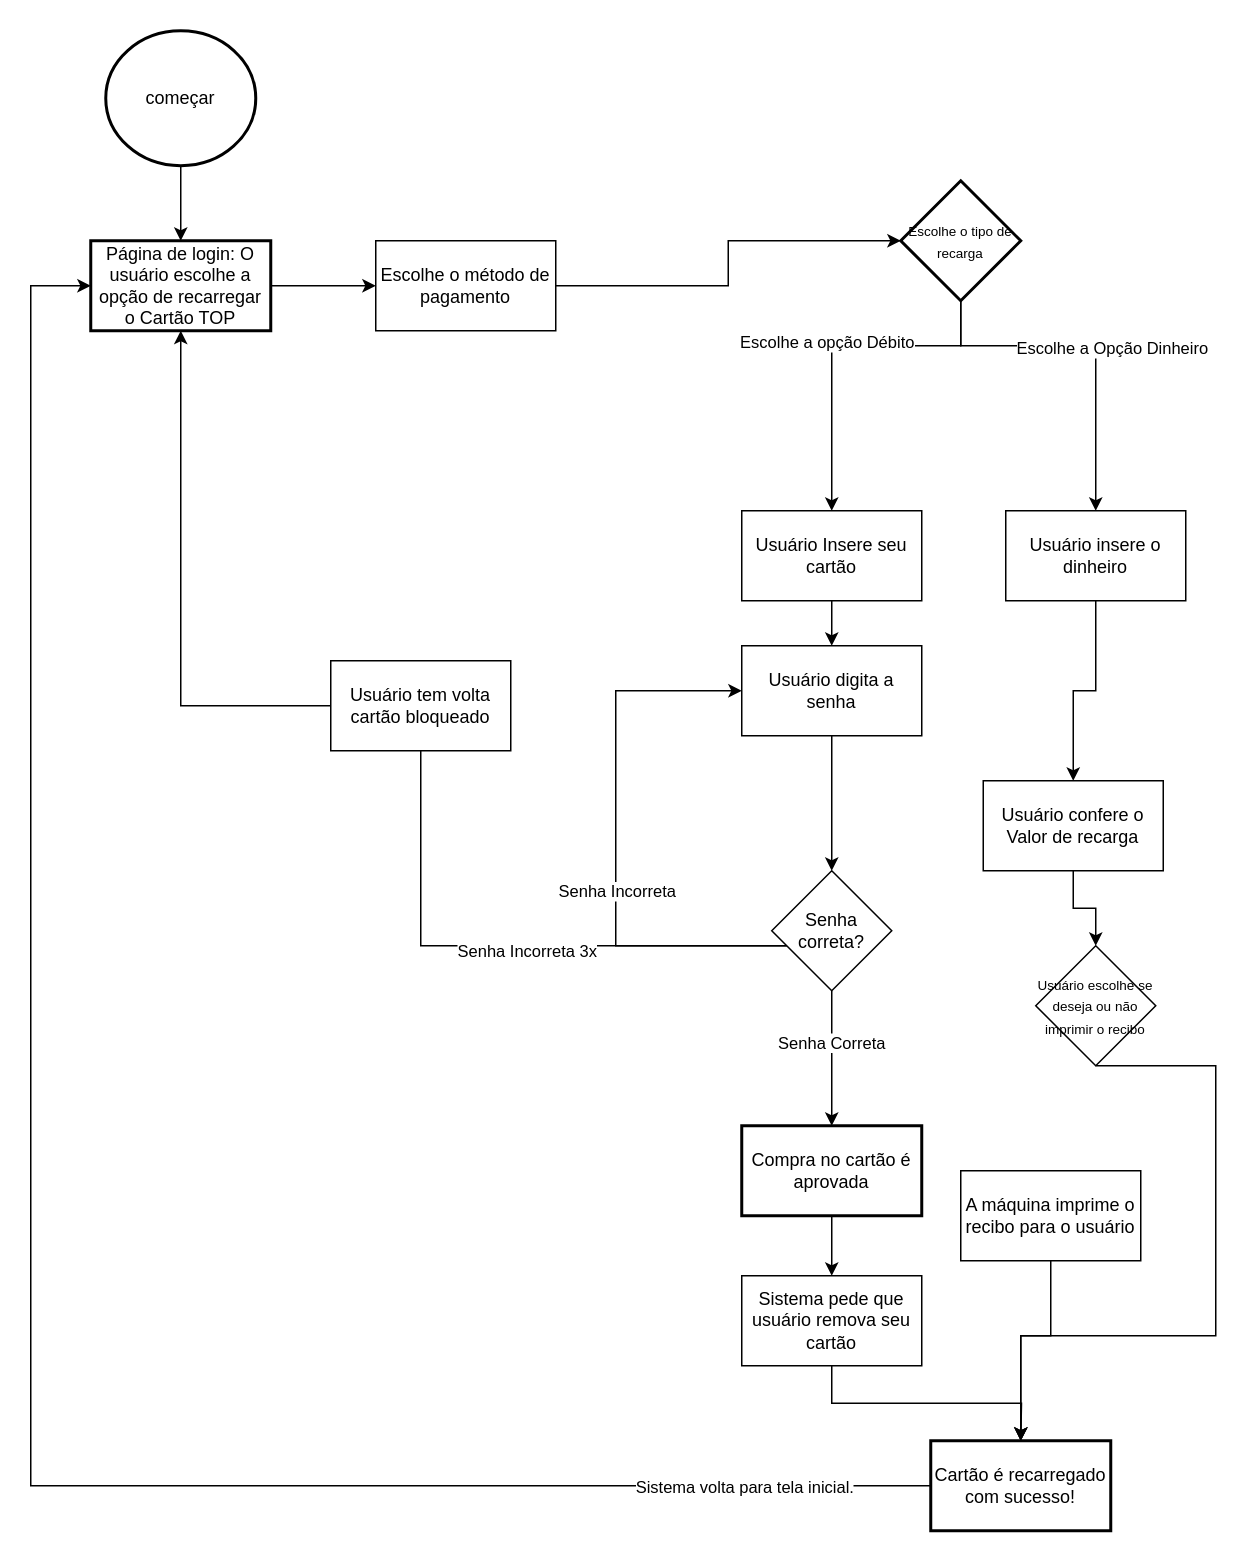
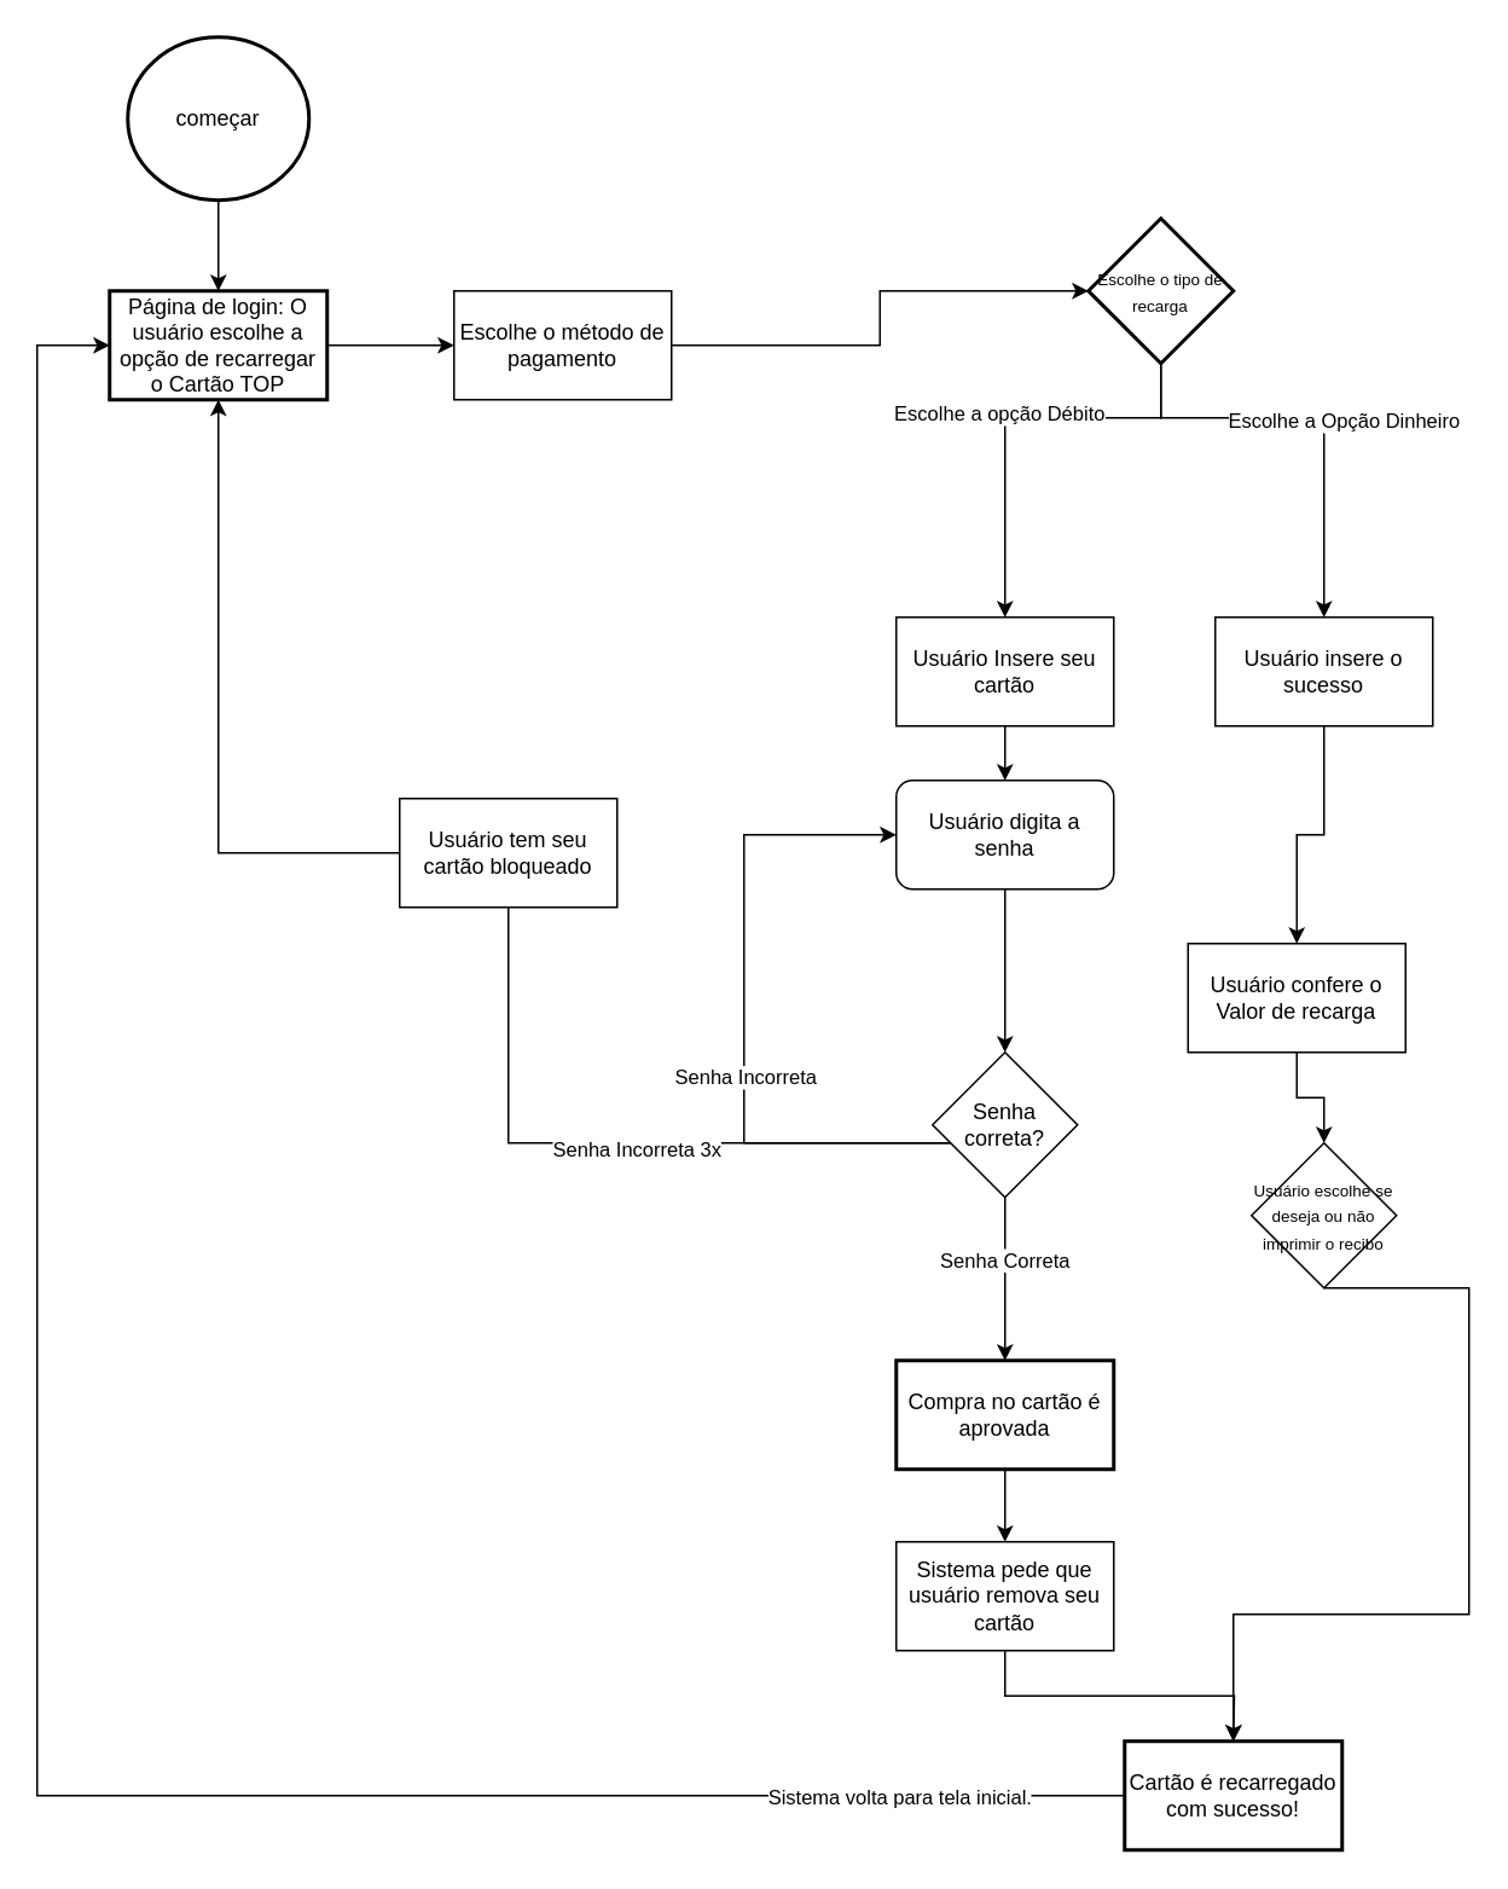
- <mxCell id="32" value="Usuário insere o dinheiro" style="rounded=0;whiteSpace=wrap;html=1;" vertex="1" parent="1"><mxGeometry x="670" y="340" width="120" height="60" as="geometry" /></mxCell>
+ <mxCell id="32" value="Usuário insere o sucesso" style="rounded=0;whiteSpace=wrap;html=1;" vertex="1" parent="1"><mxGeometry x="670" y="340" width="120" height="60" as="geometry" /></mxCell>
- <mxCell id="20" value="Usuário digita a senha" style="rounded=0;whiteSpace=wrap;html=1;" vertex="1" parent="1"><mxGeometry x="494" y="430" width="120" height="60" as="geometry" /></mxCell>
+ <mxCell id="20" value="Usuário digita a senha" style="whiteSpace=wrap;html=1;rounded=1;" vertex="1" parent="1"><mxGeometry x="494" y="430" width="120" height="60" as="geometry" /></mxCell>
- <mxCell id="30" value="Usuário tem volta cartão bloqueado" style="rounded=0;whiteSpace=wrap;html=1;" vertex="1" parent="1"><mxGeometry x="220" y="440" width="120" height="60" as="geometry" /></mxCell>
+ <mxCell id="30" value="Usuário tem seu cartão bloqueado" style="rounded=0;whiteSpace=wrap;html=1;" vertex="1" parent="1"><mxGeometry x="220" y="440" width="120" height="60" as="geometry" /></mxCell>
- <mxCell id="40" value="A máquina imprime o recibo para o usuário" style="rounded=0;whiteSpace=wrap;html=1;" vertex="1" parent="1"><mxGeometry x="640" y="780" width="120" height="60" as="geometry" /></mxCell>
- <mxCell id="39" style="edgeStyle=orthogonalEdgeStyle;rounded=0;orthogonalLoop=1;jettySize=auto;html=1;entryX=0.5;entryY=0;entryDx=0;entryDy=0;" edge="1" parent="1" source="40" target="17"><mxGeometry relative="1" as="geometry"><Array as="points"><mxPoint x="700" y="890" /><mxPoint x="680" y="890" /></Array></mxGeometry></mxCell>
